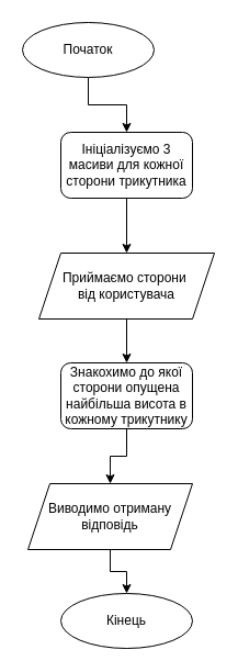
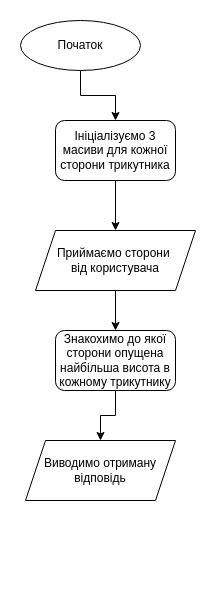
- <mxCell id="10" value="" style="edgeStyle=orthogonalEdgeStyle;rounded=0;orthogonalLoop=1;jettySize=auto;html=1;" edge="1" parent="1" source="11" target="12"><mxGeometry relative="1" as="geometry" /></mxCell>
- <mxCell id="12" value="Кінець" style="ellipse;whiteSpace=wrap;html=1;" vertex="1" parent="1"><mxGeometry x="55" y="540" width="120" height="50" as="geometry" /></mxCell>
